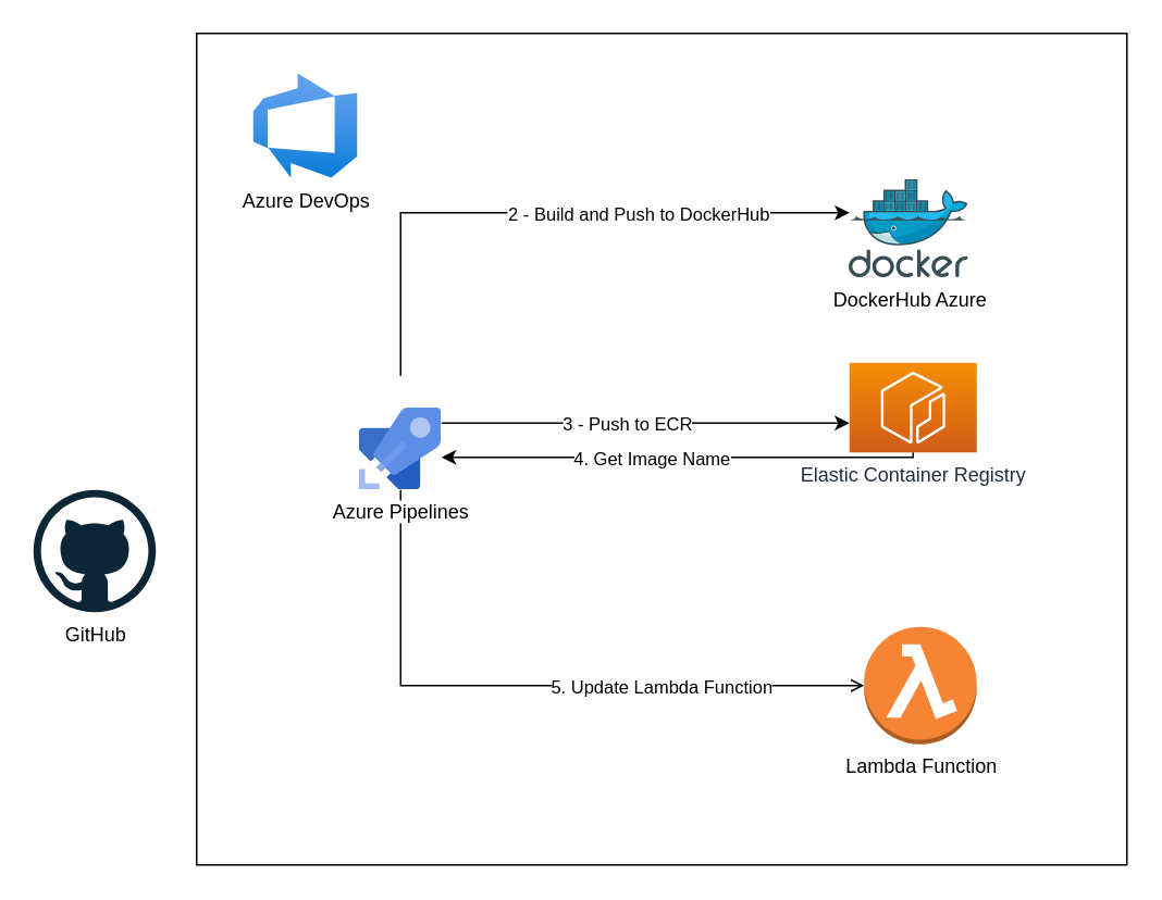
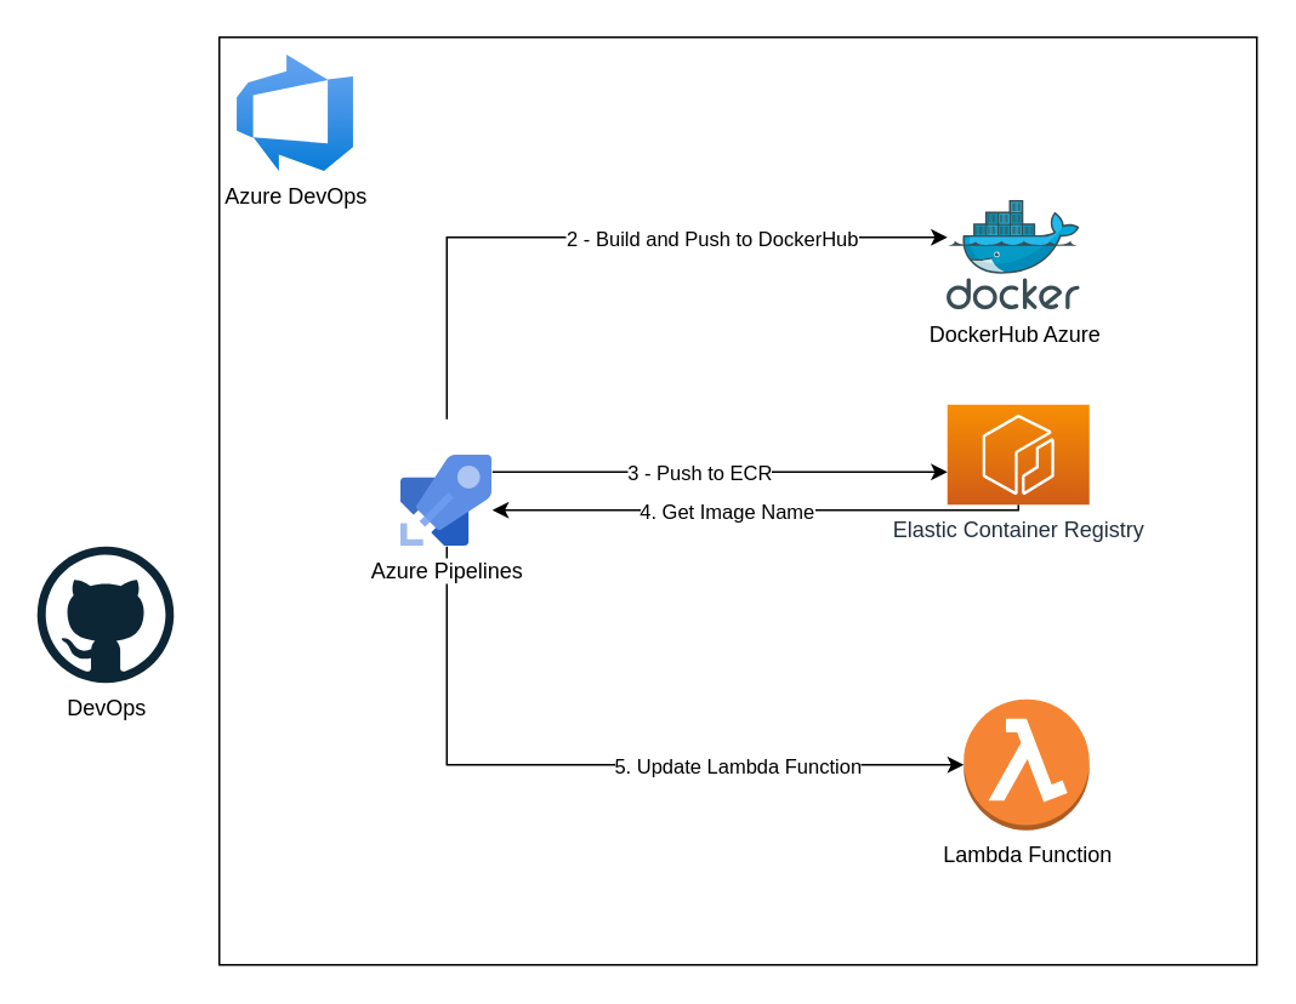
- <mxCell id="3" value="Azure DevOps&lt;br&gt;" style="aspect=fixed;html=1;points=[];align=center;image;fontSize=12;image=img/lib/azure2/devops/Azure_DevOps.svg;fontStyle=0" vertex="1" parent="1"><mxGeometry x="155" y="45" width="64" height="64" as="geometry" /></mxCell>
+ <mxCell id="3" value="Azure DevOps&lt;br&gt;" style="aspect=fixed;html=1;points=[];align=center;image;fontSize=12;image=img/lib/azure2/devops/Azure_DevOps.svg;fontStyle=0" vertex="1" parent="1"><mxGeometry x="130" y="30" width="64" height="64" as="geometry" /></mxCell>
- <mxCell id="4" value="GitHub&lt;br&gt;" style="dashed=0;outlineConnect=0;html=1;align=center;labelPosition=center;verticalLabelPosition=bottom;verticalAlign=top;shape=mxgraph.weblogos.github" vertex="1" parent="1"><mxGeometry x="20" y="300" width="75" height="75" as="geometry" /></mxCell>
+ <mxCell id="4" value="DevOps&lt;br&gt;" style="dashed=0;outlineConnect=0;html=1;align=center;labelPosition=center;verticalLabelPosition=bottom;verticalAlign=top;shape=mxgraph.weblogos.github" vertex="1" parent="1"><mxGeometry x="20" y="300" width="75" height="75" as="geometry" /></mxCell>
- <mxCell id="13" style="edgeStyle=orthogonalEdgeStyle;rounded=0;orthogonalLoop=1;jettySize=auto;html=1;endArrow=open;" edge="1" parent="1" source="15" target="16"><mxGeometry relative="1" as="geometry"><Array as="points"><mxPoint x="245" y="420" /></Array></mxGeometry></mxCell>
+ <mxCell id="13" style="edgeStyle=orthogonalEdgeStyle;rounded=0;orthogonalLoop=1;jettySize=auto;html=1;" edge="1" parent="1" source="15" target="16"><mxGeometry relative="1" as="geometry"><Array as="points"><mxPoint x="245" y="420" /></Array></mxGeometry></mxCell>
